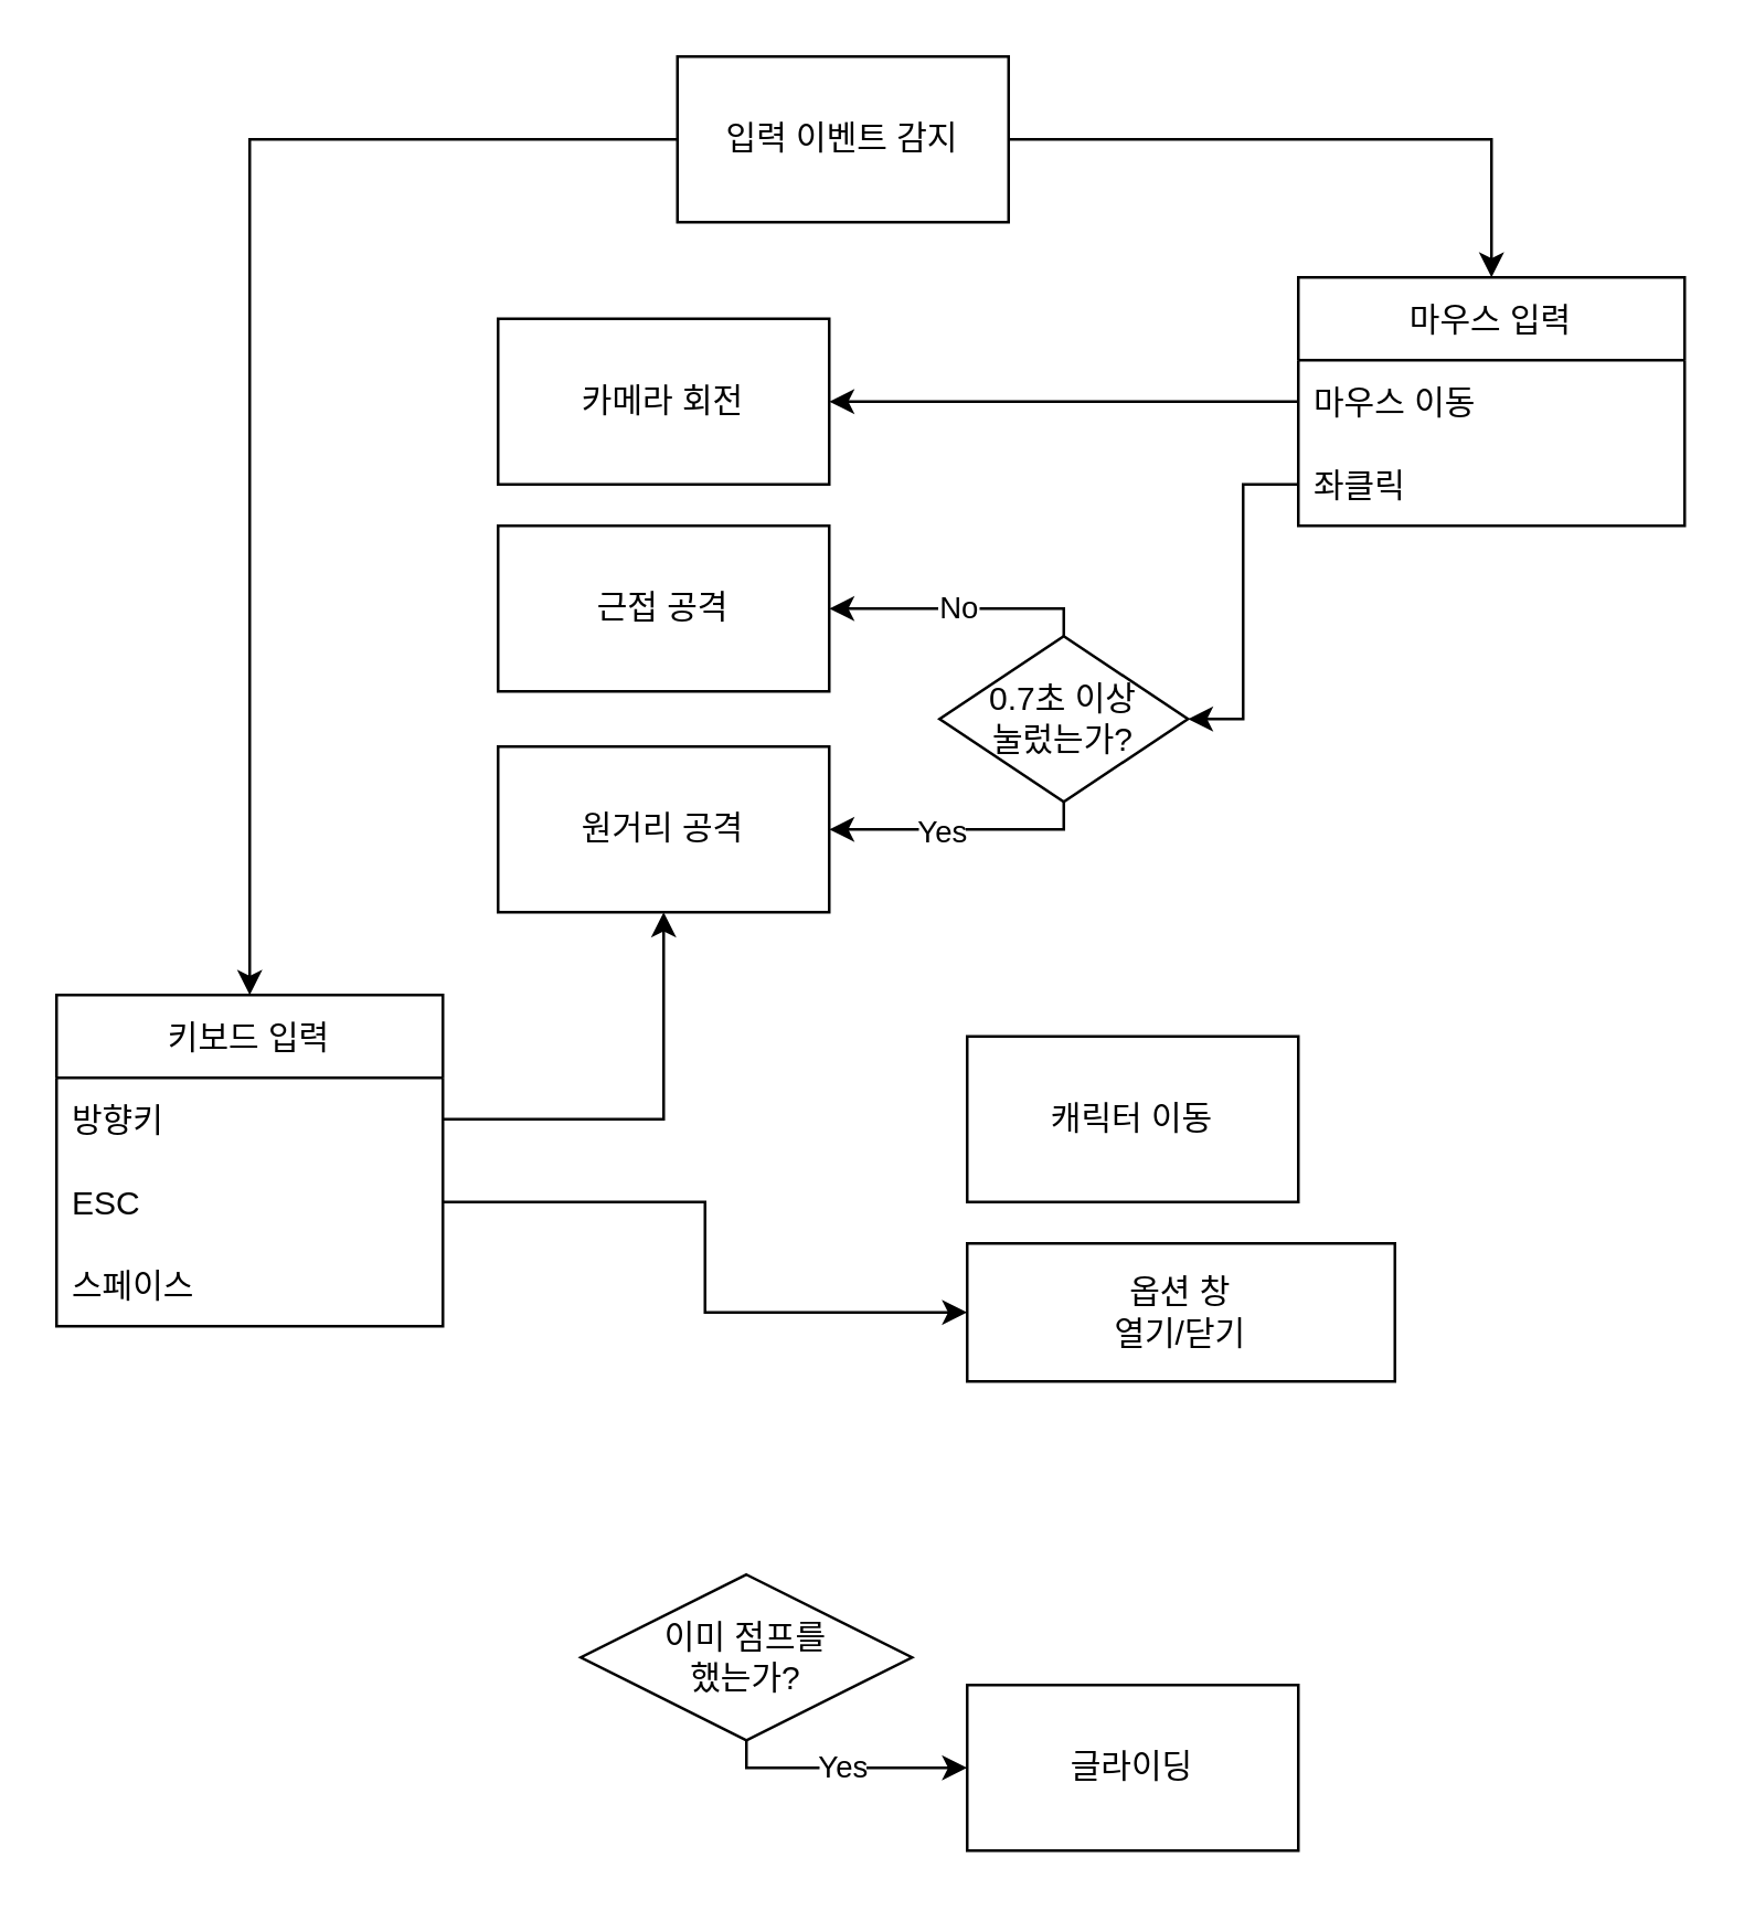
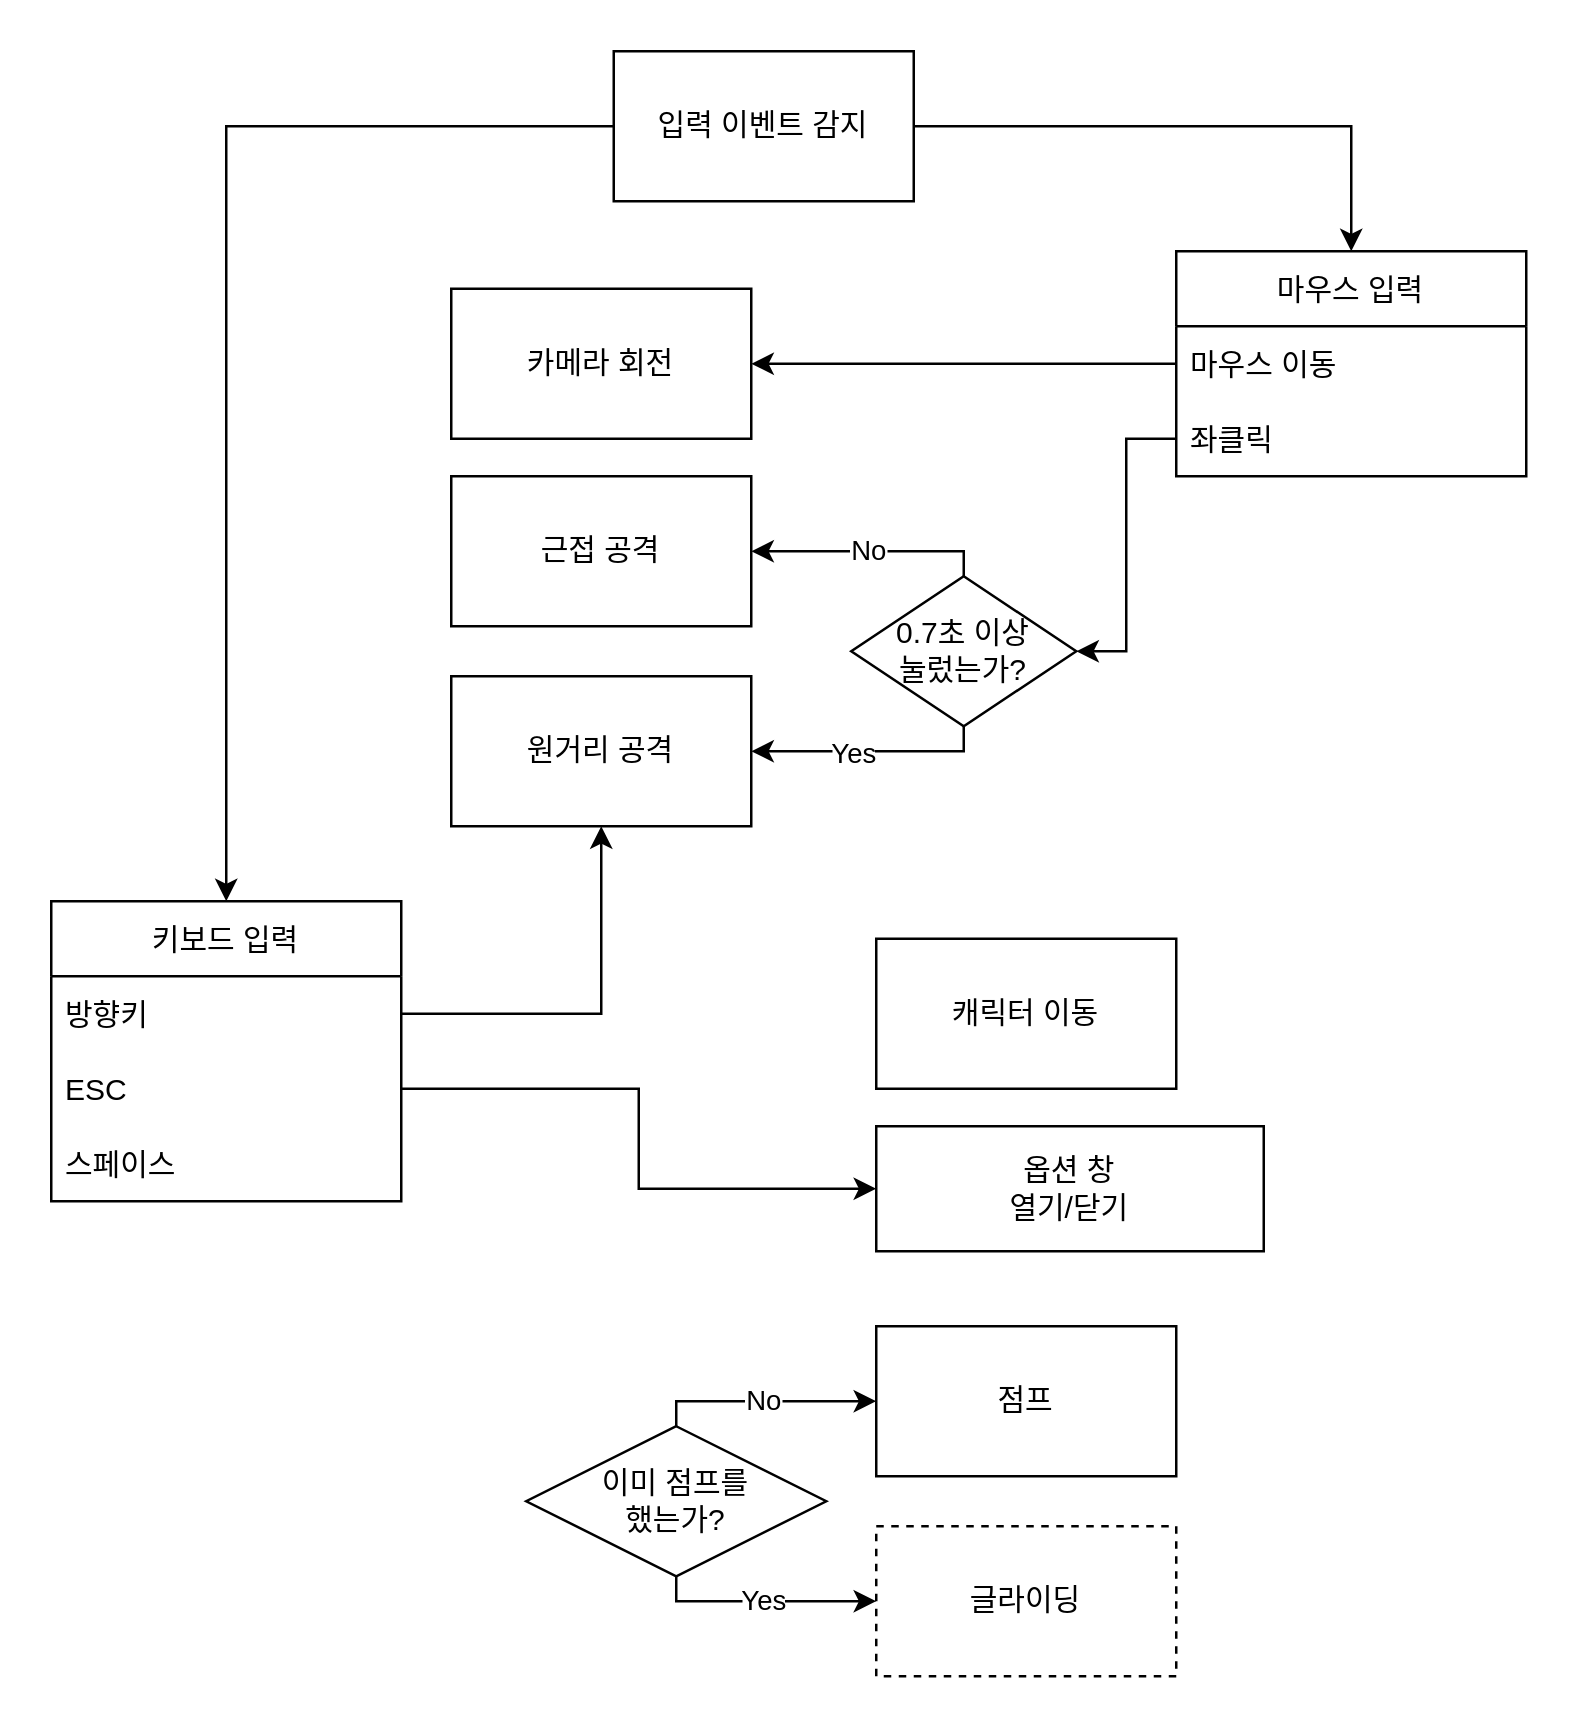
+ <mxCell id="26" value="No" style="edgeStyle=orthogonalEdgeStyle;rounded=0;orthogonalLoop=1;jettySize=auto;html=1;exitX=0.5;exitY=0;exitDx=0;exitDy=0;entryX=0;entryY=0.5;entryDx=0;entryDy=0;" edge="1" parent="1" source="28" target="20"><mxGeometry relative="1" as="geometry"><Array as="points"><mxPoint x="270" y="560" /></Array></mxGeometry></mxCell>
+ <mxCell id="20" value="점프" style="rounded=0;whiteSpace=wrap;html=1;" vertex="1" parent="1"><mxGeometry x="350" y="530" width="120" height="60" as="geometry" /></mxCell>
- <mxCell id="29" value="글라이딩" style="rounded=0;whiteSpace=wrap;html=1;" vertex="1" parent="1"><mxGeometry x="350" y="610" width="120" height="60" as="geometry" /></mxCell>
+ <mxCell id="29" value="글라이딩" style="rounded=0;whiteSpace=wrap;html=1;dashed=1;" vertex="1" parent="1"><mxGeometry x="350" y="610" width="120" height="60" as="geometry" /></mxCell>
